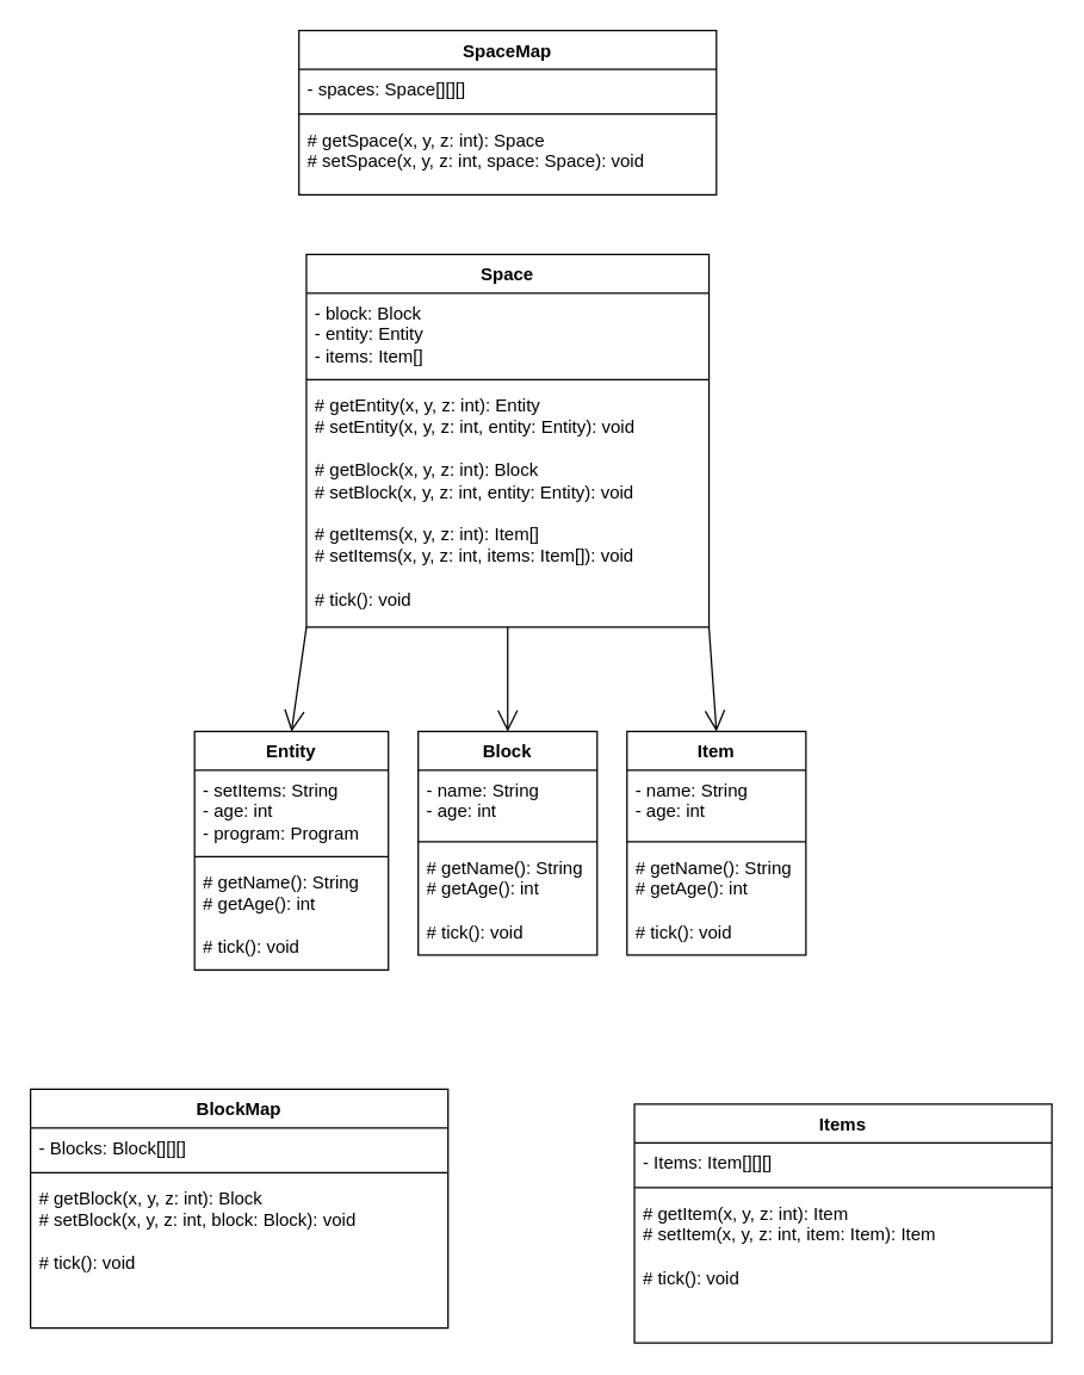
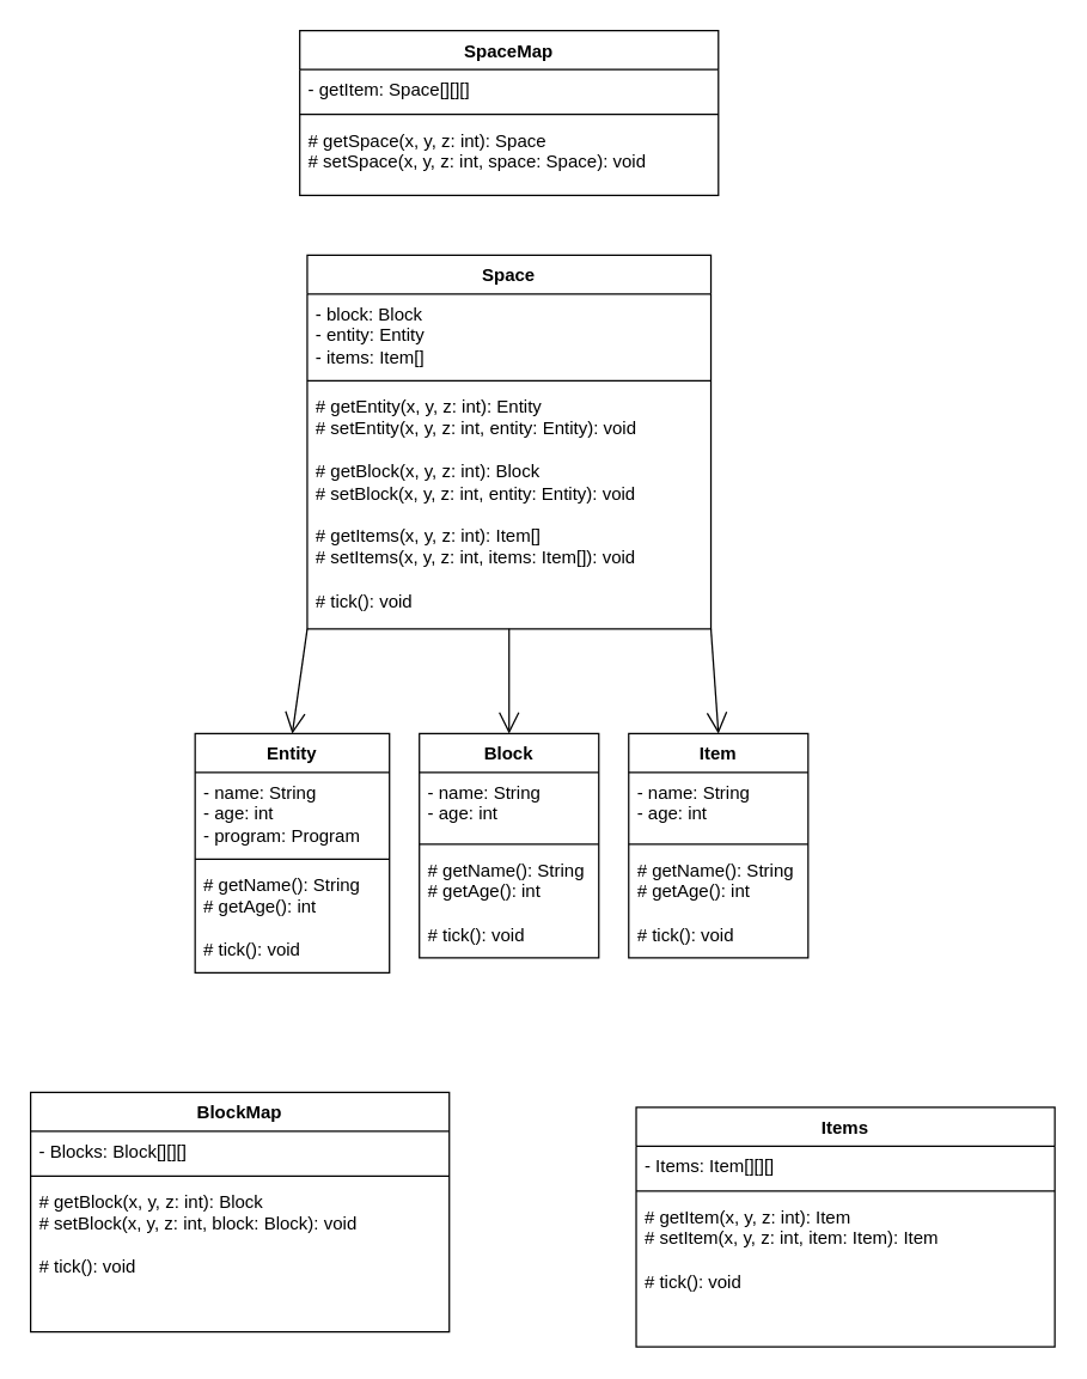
- <mxCell id="7" value="- spaces: Space[][][]" style="text;strokeColor=none;fillColor=none;align=left;verticalAlign=top;spacingLeft=4;spacingRight=4;overflow=hidden;rotatable=0;points=[[0,0.5],[1,0.5]];portConstraint=eastwest;whiteSpace=wrap;html=1;" vertex="1" parent="6"><mxGeometry y="26" width="280" height="26" as="geometry" /></mxCell>
+ <mxCell id="7" value="- getItem: Space[][][]" style="text;strokeColor=none;fillColor=none;align=left;verticalAlign=top;spacingLeft=4;spacingRight=4;overflow=hidden;rotatable=0;points=[[0,0.5],[1,0.5]];portConstraint=eastwest;whiteSpace=wrap;html=1;" vertex="1" parent="6"><mxGeometry y="26" width="280" height="26" as="geometry" /></mxCell>
- <mxCell id="23" value="&lt;div&gt;- setItems: String&lt;/div&gt;&lt;div&gt;- age: int&lt;/div&gt;&lt;div&gt;- program: Program&lt;br&gt;&lt;/div&gt;" style="text;strokeColor=none;fillColor=none;align=left;verticalAlign=top;spacingLeft=4;spacingRight=4;overflow=hidden;rotatable=0;points=[[0,0.5],[1,0.5]];portConstraint=eastwest;whiteSpace=wrap;html=1;" vertex="1" parent="22"><mxGeometry y="26" width="130" height="54" as="geometry" /></mxCell>
+ <mxCell id="23" value="&lt;div&gt;- name: String&lt;/div&gt;&lt;div&gt;- age: int&lt;/div&gt;&lt;div&gt;- program: Program&lt;br&gt;&lt;/div&gt;" style="text;strokeColor=none;fillColor=none;align=left;verticalAlign=top;spacingLeft=4;spacingRight=4;overflow=hidden;rotatable=0;points=[[0,0.5],[1,0.5]];portConstraint=eastwest;whiteSpace=wrap;html=1;" vertex="1" parent="22"><mxGeometry y="26" width="130" height="54" as="geometry" /></mxCell>
